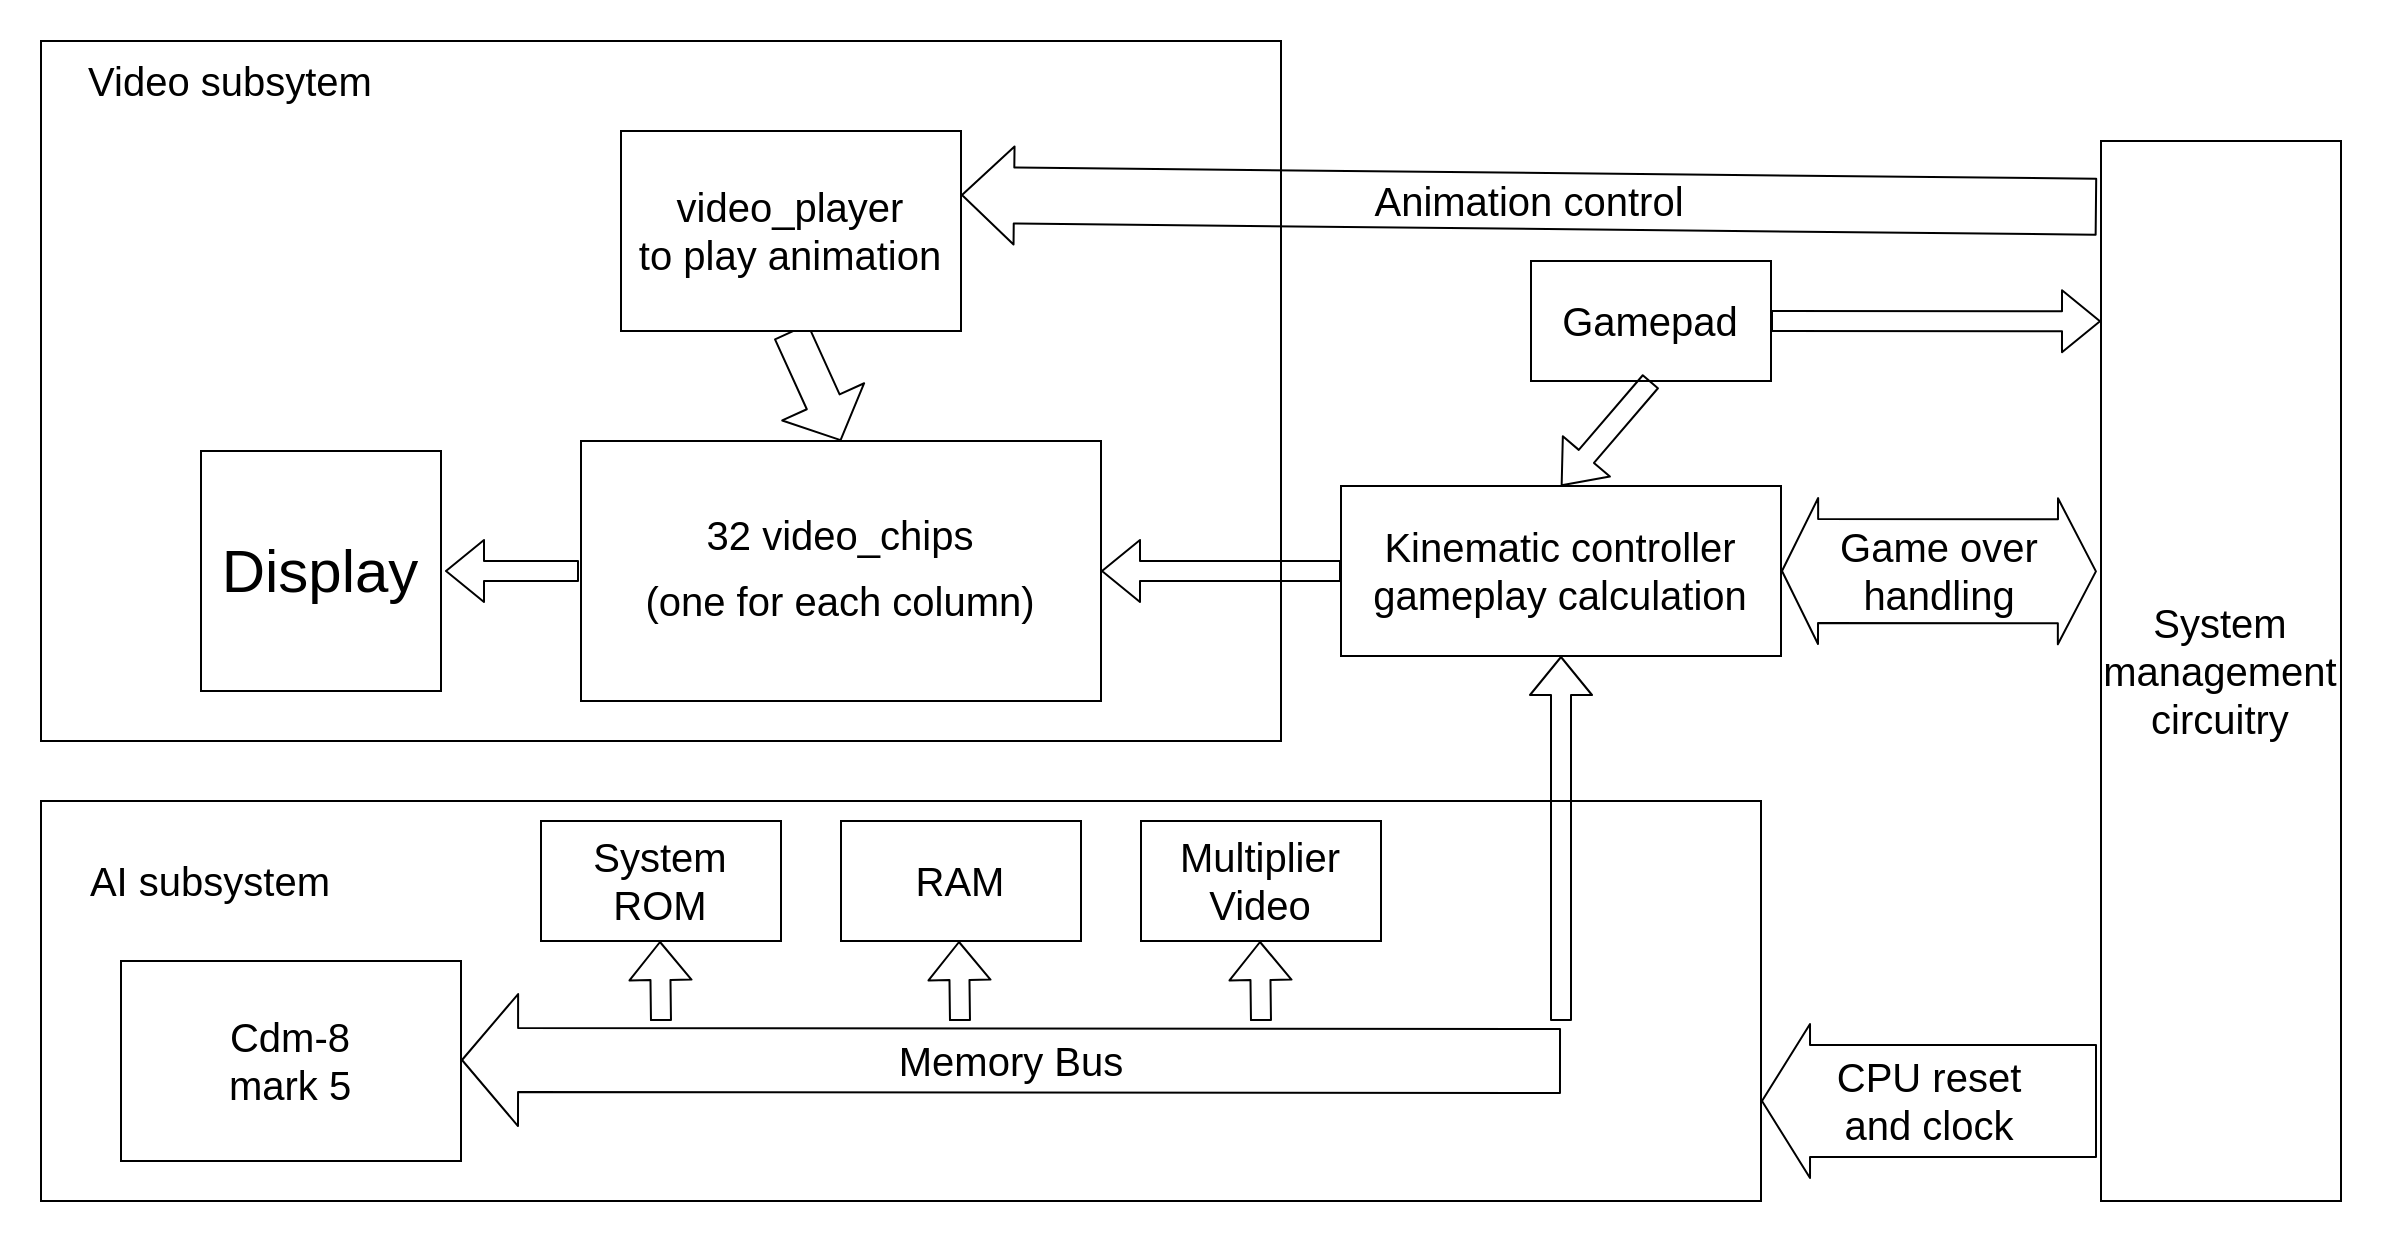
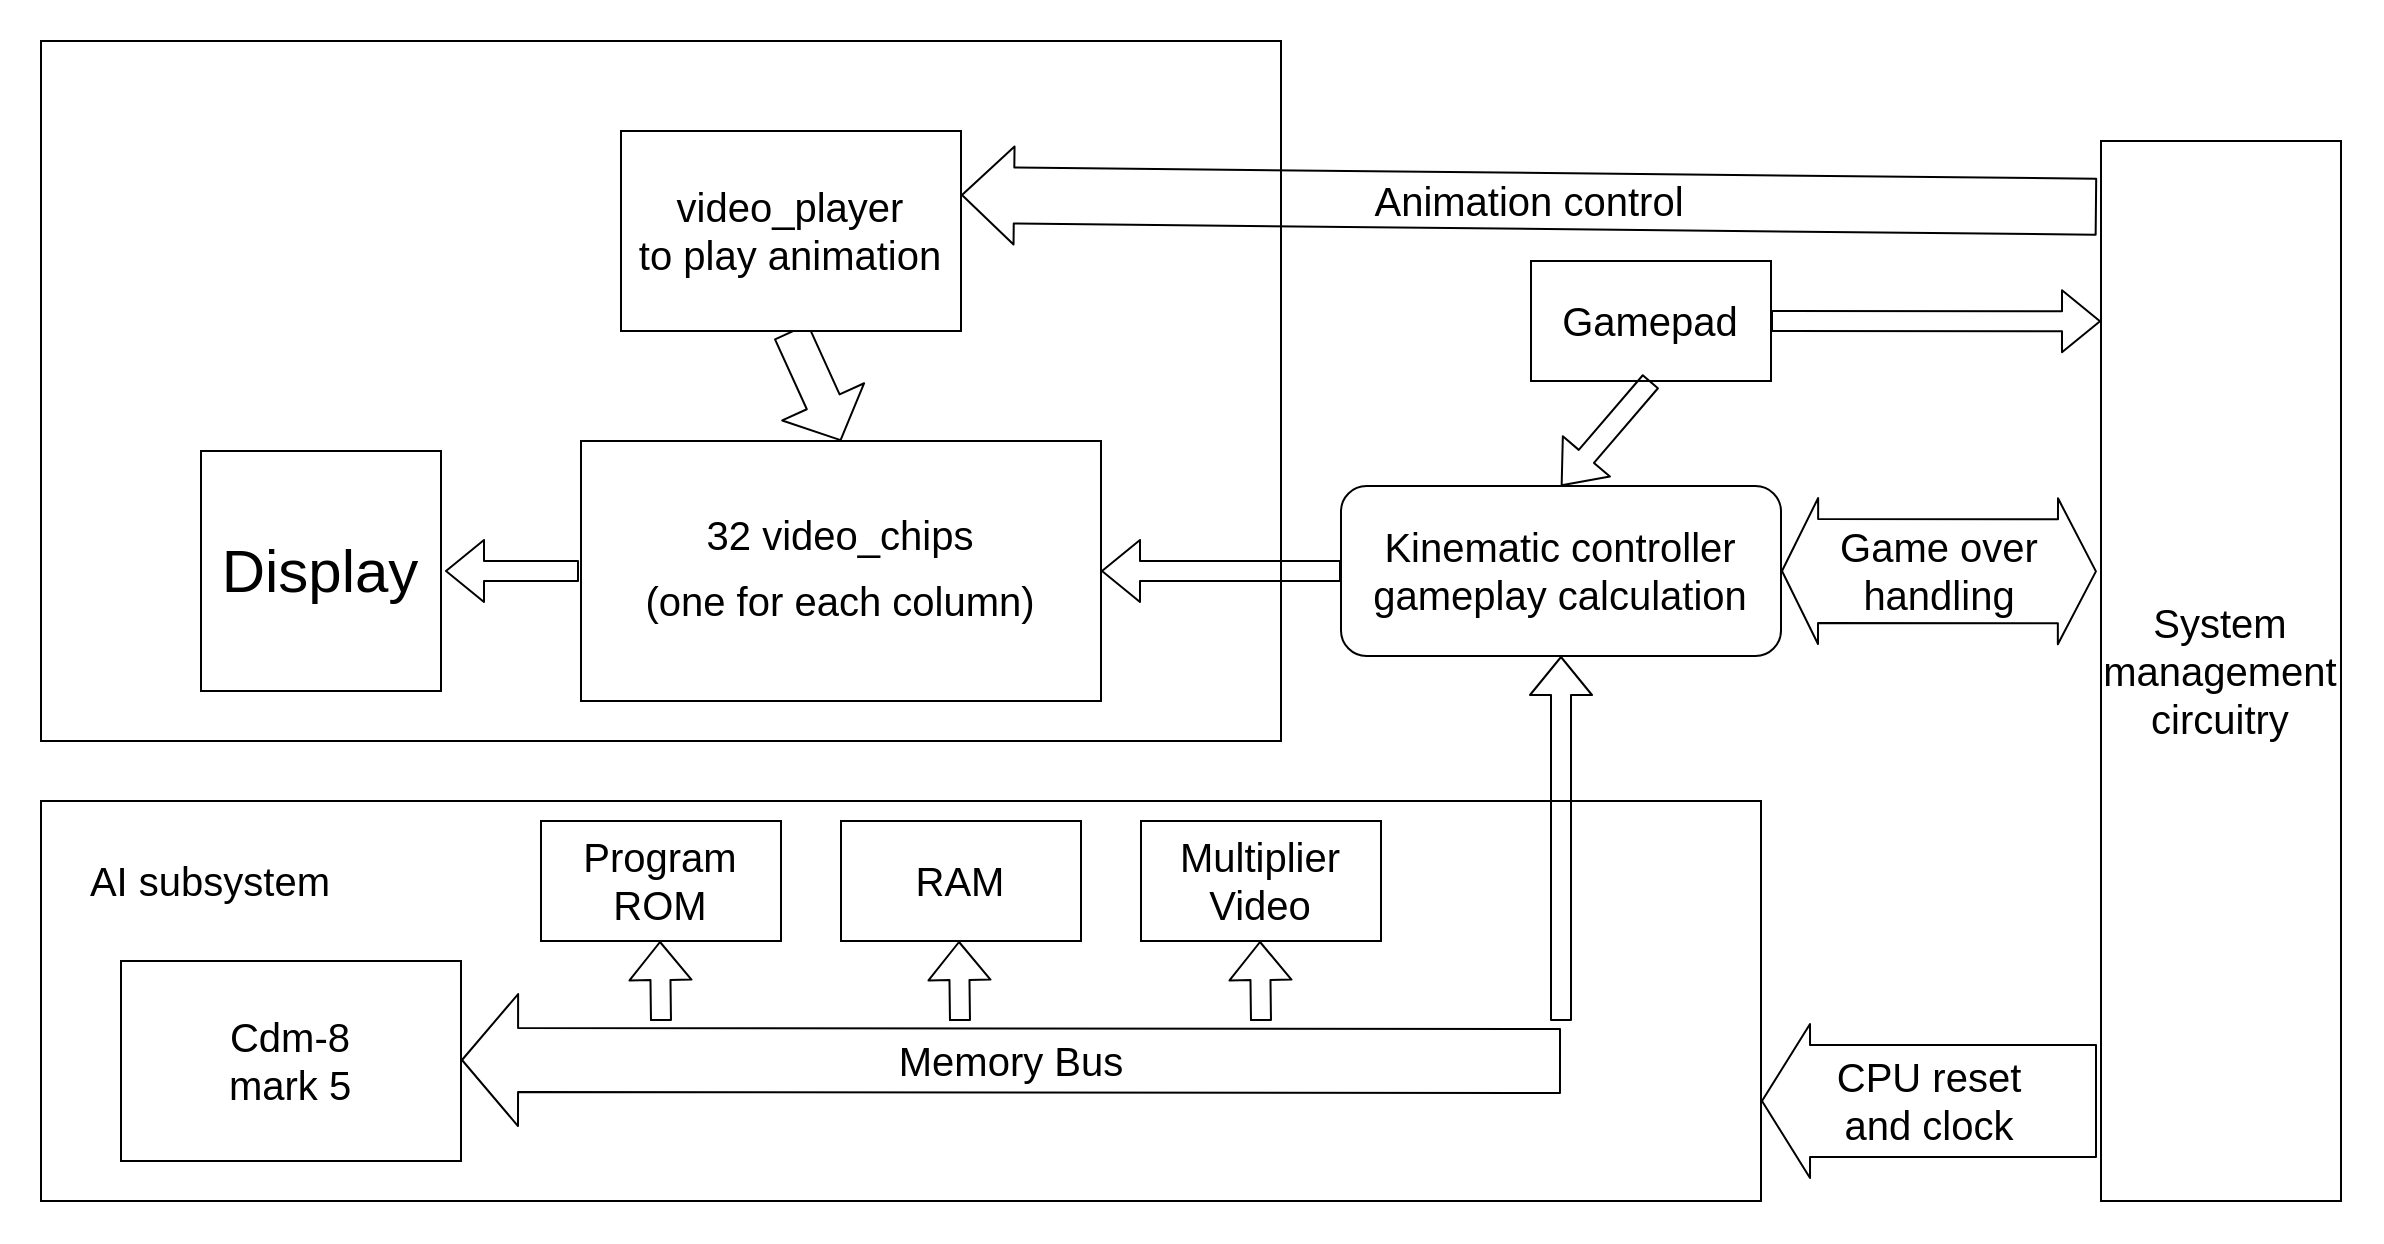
- <mxCell id="6" value="Video subsytem" style="text;html=1;strokeColor=none;fillColor=none;align=center;verticalAlign=middle;whiteSpace=wrap;rounded=0;fontSize=20;" vertex="1" parent="1"><mxGeometry x="40" y="30" width="150" height="20" as="geometry" /></mxCell>
- <mxCell id="7" value="&lt;div&gt;Kinematic controller&lt;/div&gt;&lt;div&gt;gameplay calculation&lt;br&gt;&lt;/div&gt;" style="rounded=0;whiteSpace=wrap;html=1;fillColor=none;fontSize=20;" vertex="1" parent="1"><mxGeometry x="670" y="242.5" width="220" height="85" as="geometry" /></mxCell>
+ <mxCell id="7" value="&lt;div&gt;Kinematic controller&lt;/div&gt;&lt;div&gt;gameplay calculation&lt;br&gt;&lt;/div&gt;" style="whiteSpace=wrap;html=1;fillColor=none;fontSize=20;rounded=1;" vertex="1" parent="1"><mxGeometry x="670" y="242.5" width="220" height="85" as="geometry" /></mxCell>
- <mxCell id="11" value="&lt;div&gt;System ROM&lt;br&gt;&lt;/div&gt;" style="rounded=0;whiteSpace=wrap;html=1;fillColor=none;fontSize=20;" vertex="1" parent="1"><mxGeometry x="270" y="410" width="120" height="60" as="geometry" /></mxCell>
+ <mxCell id="11" value="&lt;div&gt;Program ROM&lt;br&gt;&lt;/div&gt;" style="rounded=0;whiteSpace=wrap;html=1;fillColor=none;fontSize=20;" vertex="1" parent="1"><mxGeometry x="270" y="410" width="120" height="60" as="geometry" /></mxCell>
